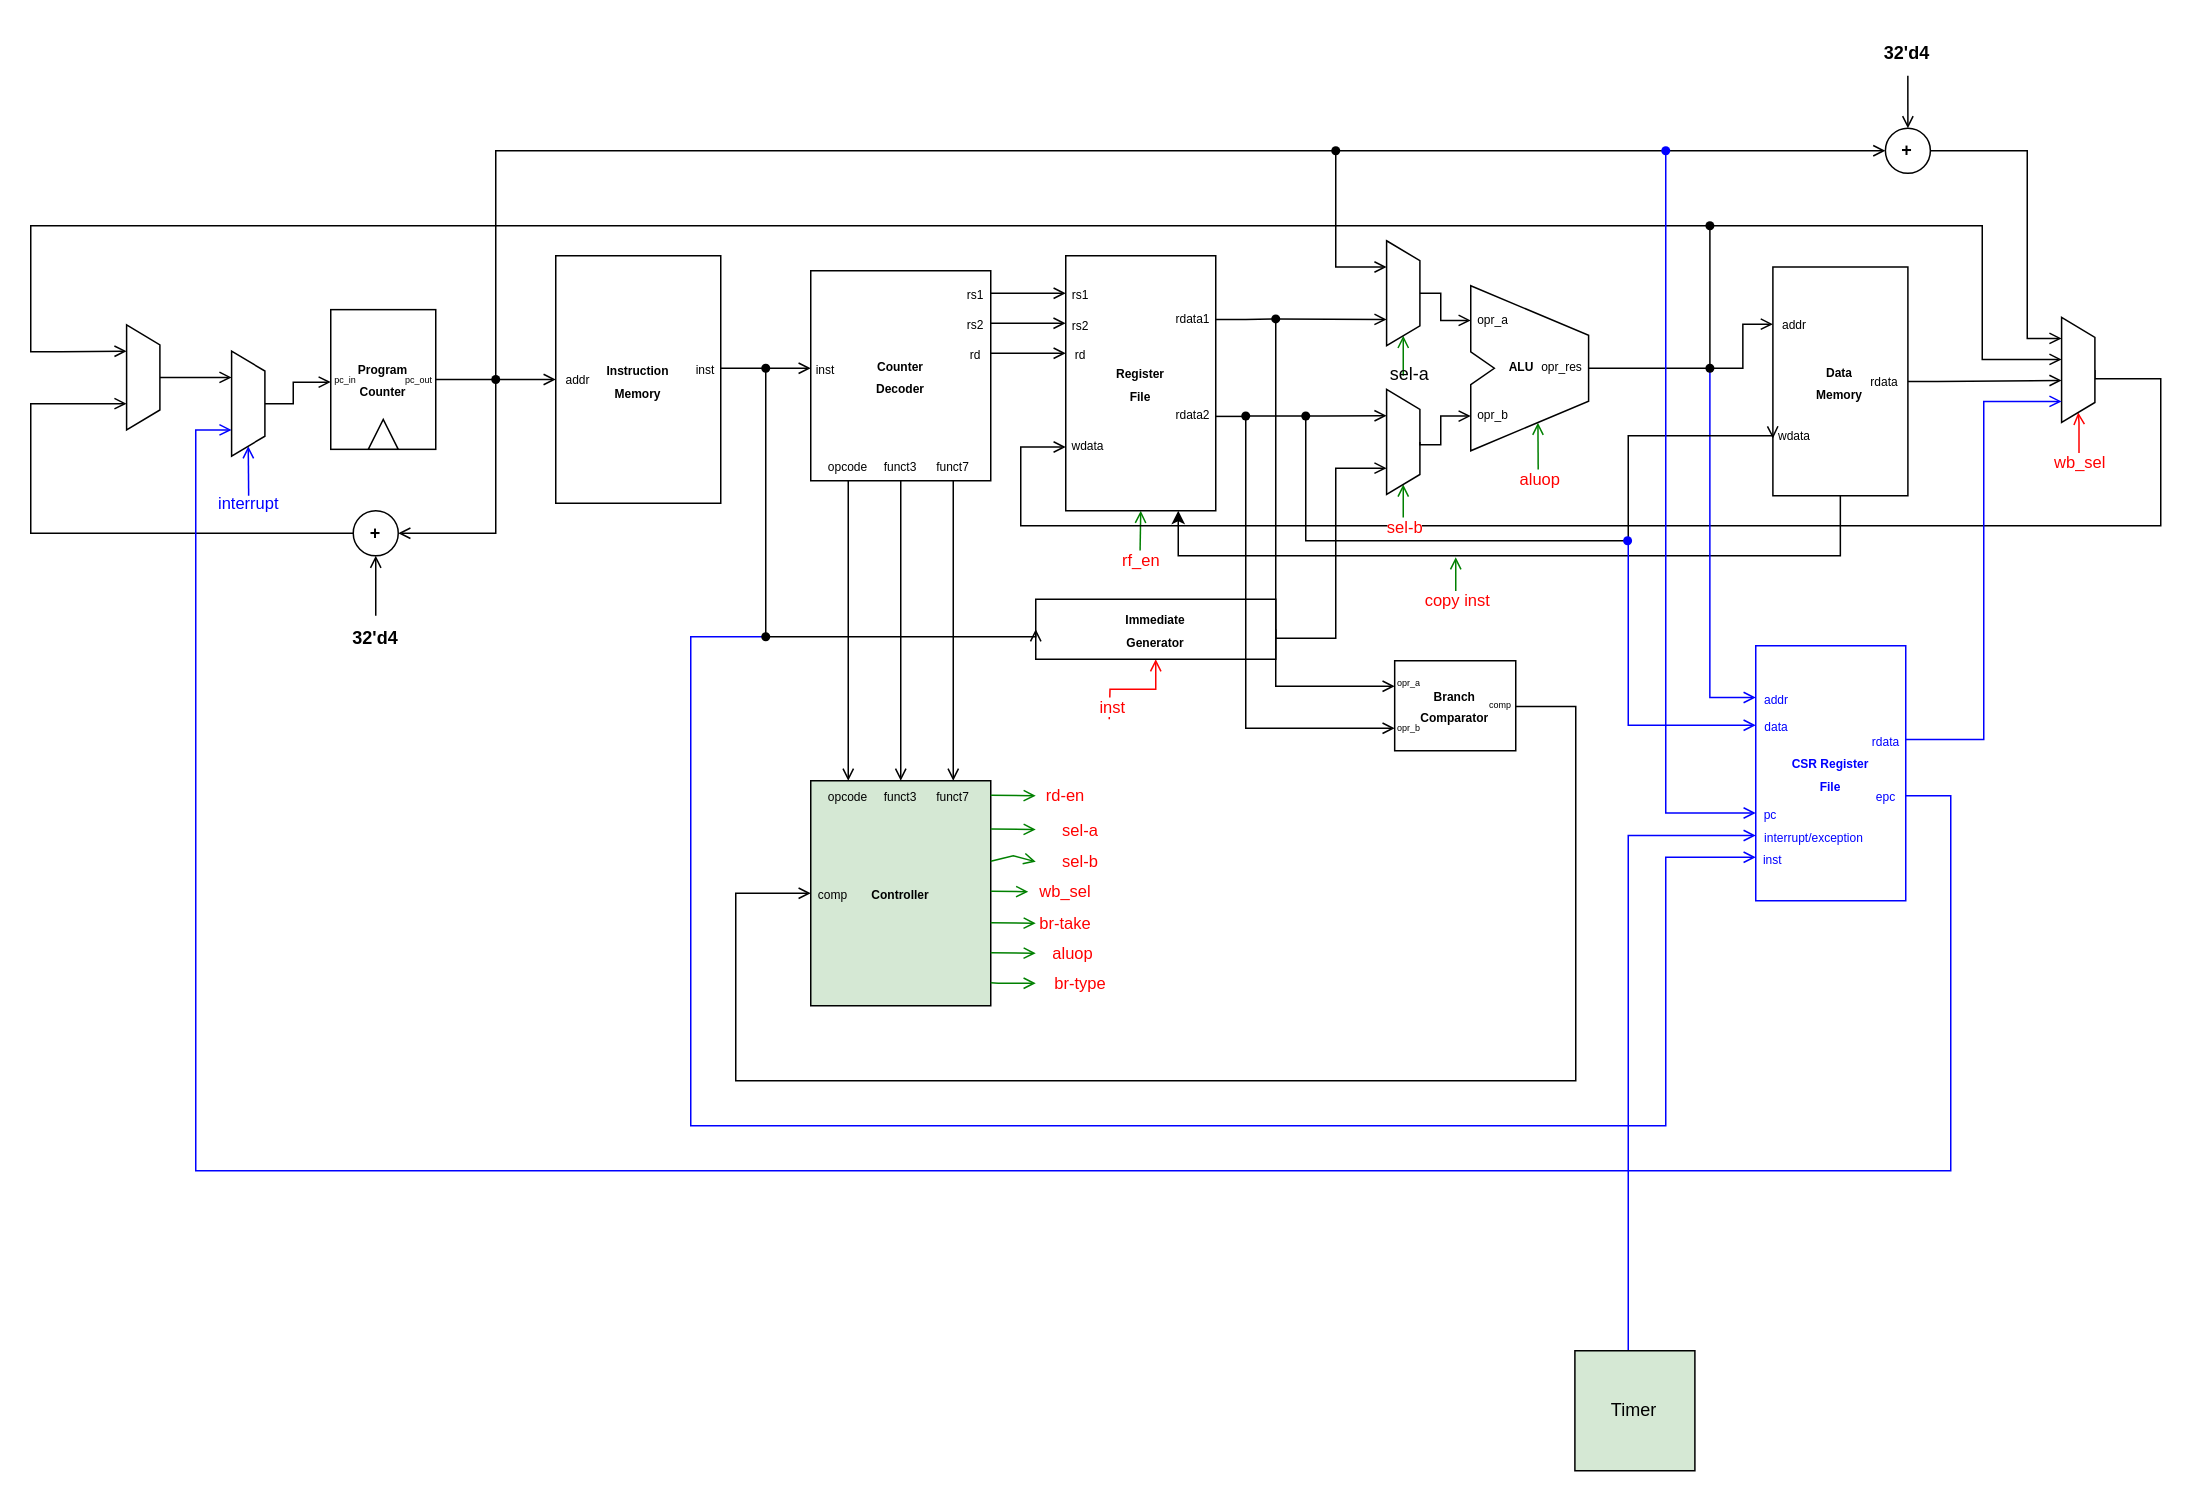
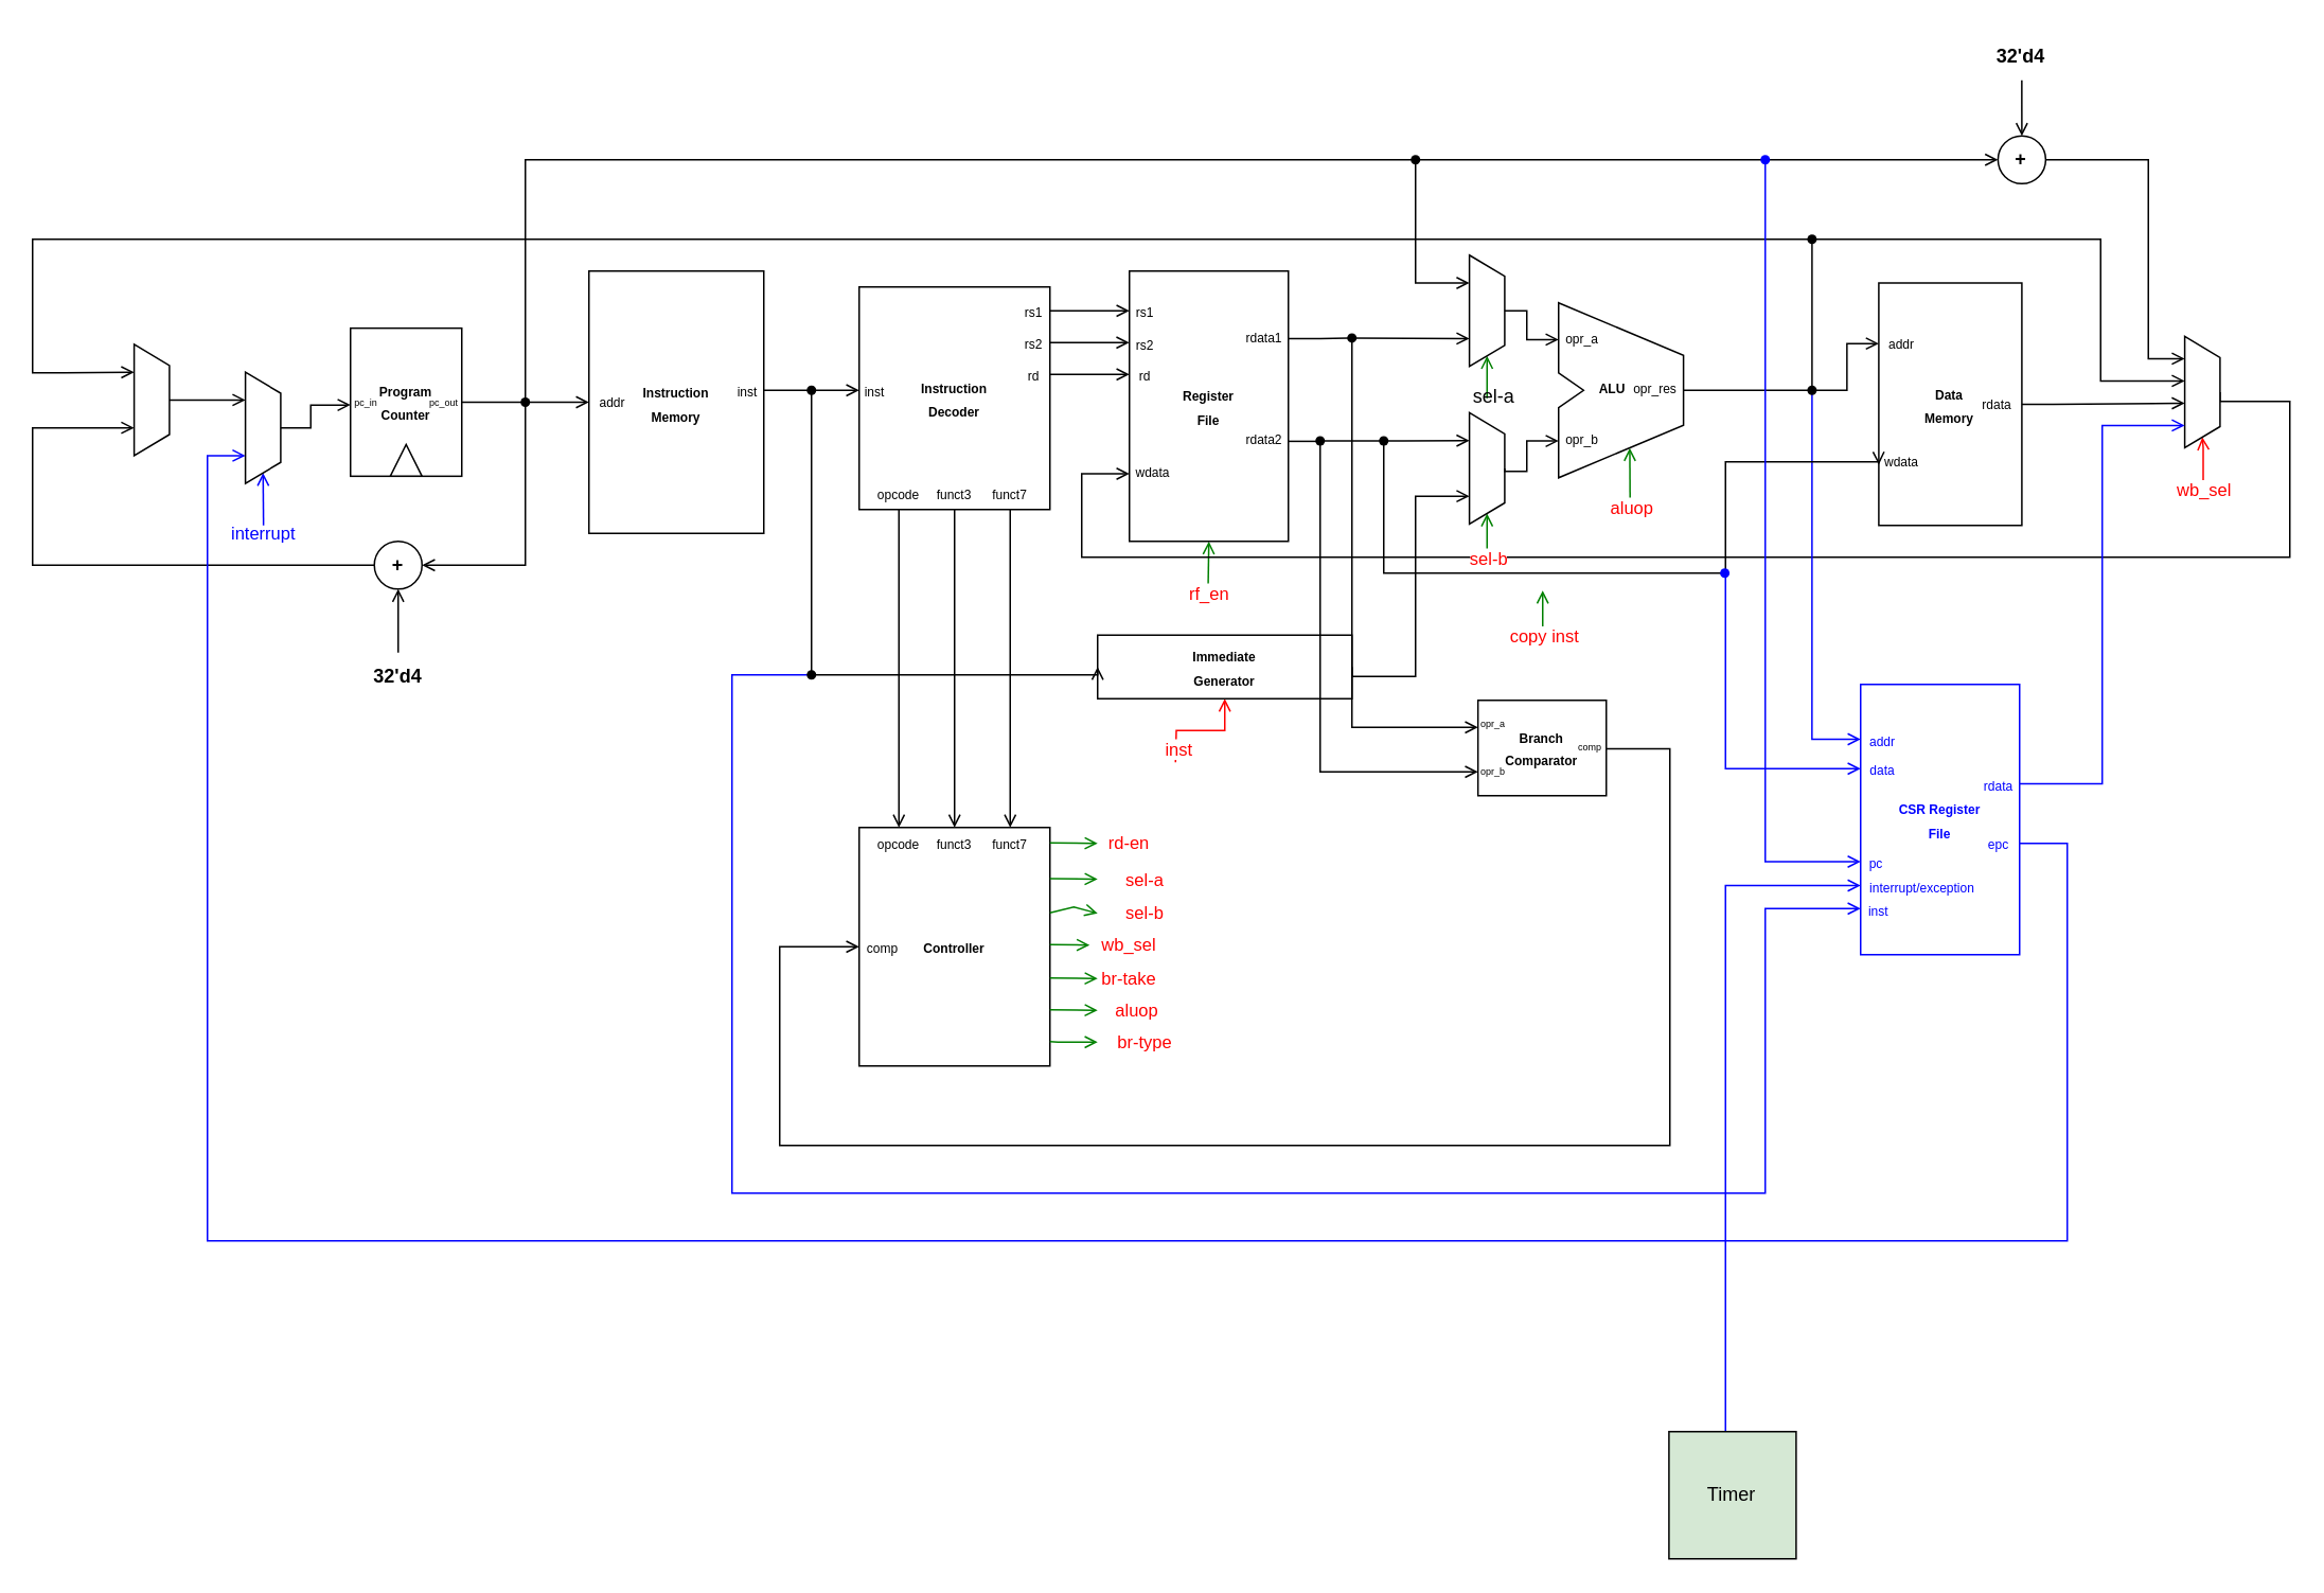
- <mxCell id="6" value="&lt;font style=&quot;font-size: 8px;&quot;&gt;&lt;b&gt;Counter&lt;br&gt;Decoder&lt;/b&gt;&lt;/font&gt;" style="rounded=0;whiteSpace=wrap;html=1;" vertex="1" parent="1"><mxGeometry x="540" y="180" width="120" height="140" as="geometry" /></mxCell>
+ <mxCell id="6" value="&lt;font style=&quot;font-size: 8px;&quot;&gt;&lt;b&gt;Instruction&lt;br&gt;Decoder&lt;/b&gt;&lt;/font&gt;" style="rounded=0;whiteSpace=wrap;html=1;" vertex="1" parent="1"><mxGeometry x="540" y="180" width="120" height="140" as="geometry" /></mxCell>
- <mxCell id="36" style="edgeStyle=orthogonalEdgeStyle;rounded=0;orthogonalLoop=1;jettySize=auto;html=1;entryX=0.75;entryY=1;entryDx=0;entryDy=0;entryPerimeter=0;" edge="1" parent="1" source="37" target="4"><mxGeometry relative="1" as="geometry"><mxPoint x="1226" y="390" as="targetPoint" /><Array as="points"><mxPoint x="1226" y="370" /><mxPoint x="785" y="370" /></Array></mxGeometry></mxCell>
- <mxCell id="28" value="&lt;font style=&quot;font-size: 8px;&quot;&gt;&lt;b&gt;Controller&lt;/b&gt;&lt;/font&gt;" style="rounded=0;whiteSpace=wrap;html=1;points=[[0,0,0,0,0],[0,0.25,0,0,0],[0,0.5,0,0,0],[0,0.75,0,0,0],[0,1,0,0,0],[0.25,0,0,0,0],[0.25,1,0,0,0],[0.5,0,0,0,0],[0.5,1,0,0,0],[0.75,0,0,0,0],[0.75,1,0,0,0],[1,0.12,0,0,0],[1,0.31,0,0,0],[1,0.5,0,0,0],[1,0.69,0,0,0],[1,0.88,0,0,0]];fillColor=#d5e8d4;" vertex="1" parent="1"><mxGeometry x="540" y="520" width="120" height="150" as="geometry" /></mxCell>
+ <mxCell id="28" value="&lt;font style=&quot;font-size: 8px;&quot;&gt;&lt;b&gt;Controller&lt;/b&gt;&lt;/font&gt;" style="rounded=0;whiteSpace=wrap;html=1;points=[[0,0,0,0,0],[0,0.25,0,0,0],[0,0.5,0,0,0],[0,0.75,0,0,0],[0,1,0,0,0],[0.25,0,0,0,0],[0.25,1,0,0,0],[0.5,0,0,0,0],[0.5,1,0,0,0],[0.75,0,0,0,0],[0.75,1,0,0,0],[1,0.12,0,0,0],[1,0.31,0,0,0],[1,0.5,0,0,0],[1,0.69,0,0,0],[1,0.88,0,0,0]];" vertex="1" parent="1"><mxGeometry x="540" y="520" width="120" height="150" as="geometry" /></mxCell>
